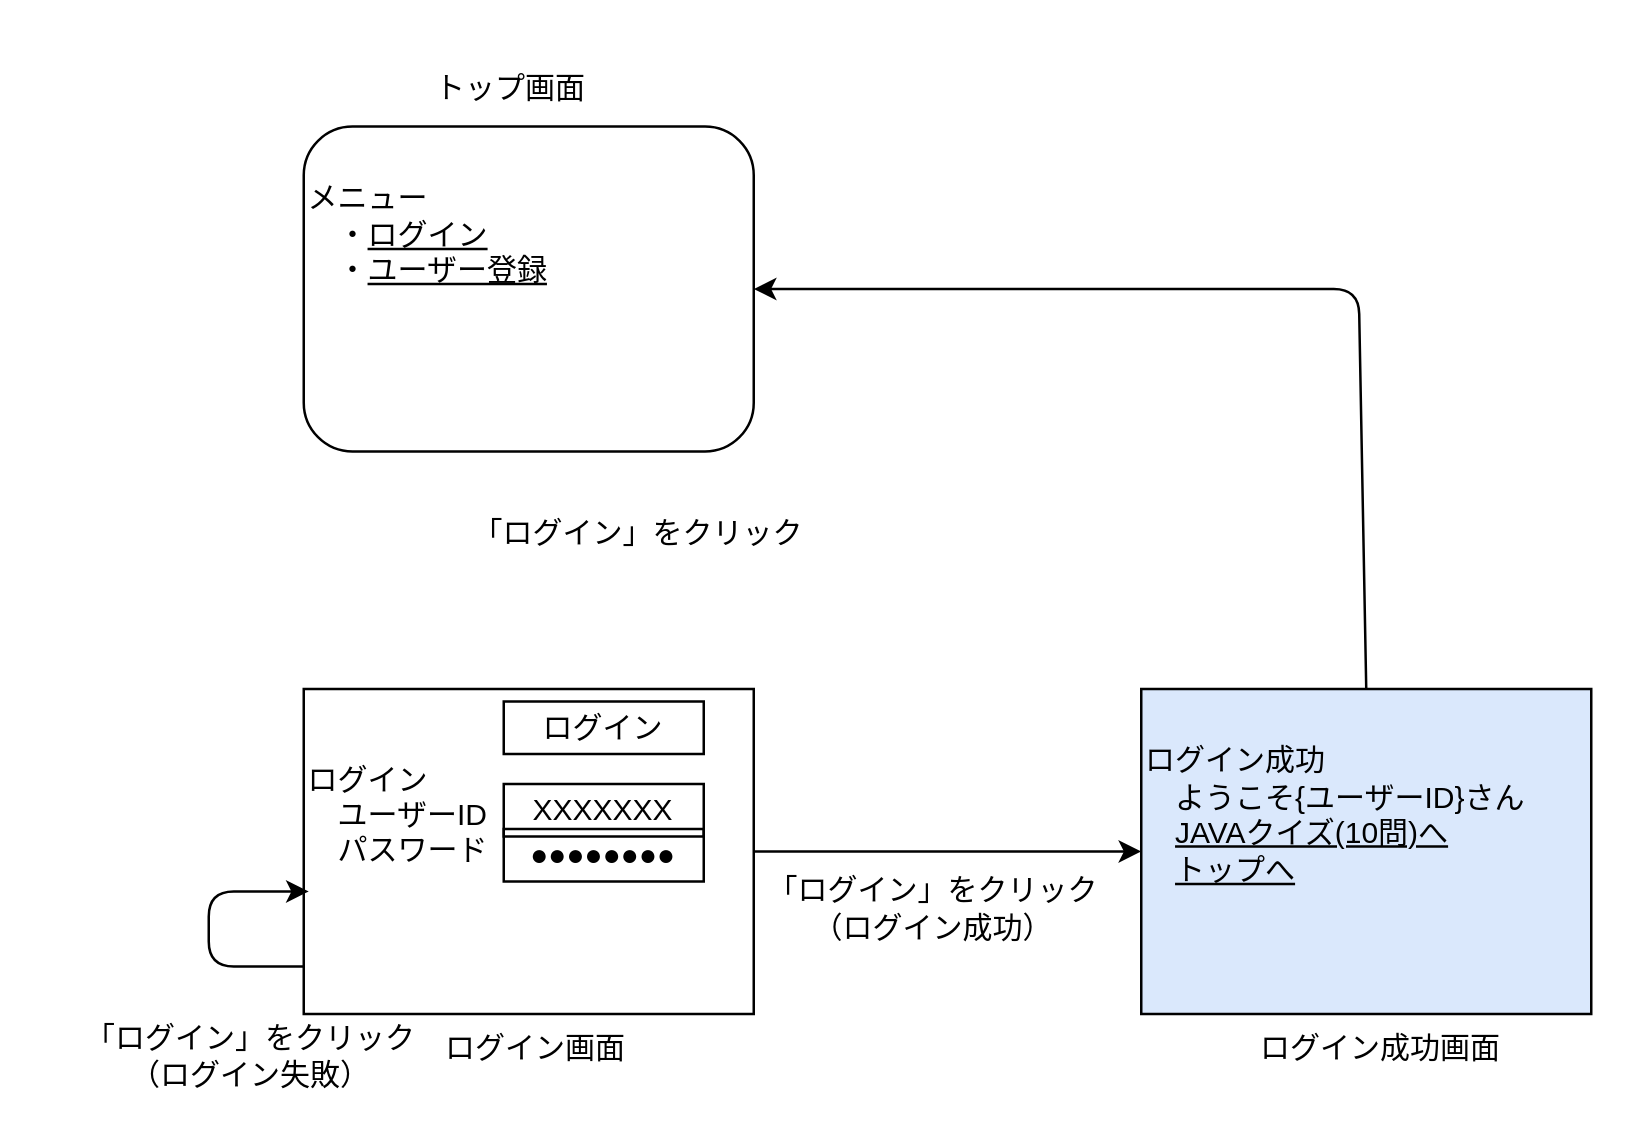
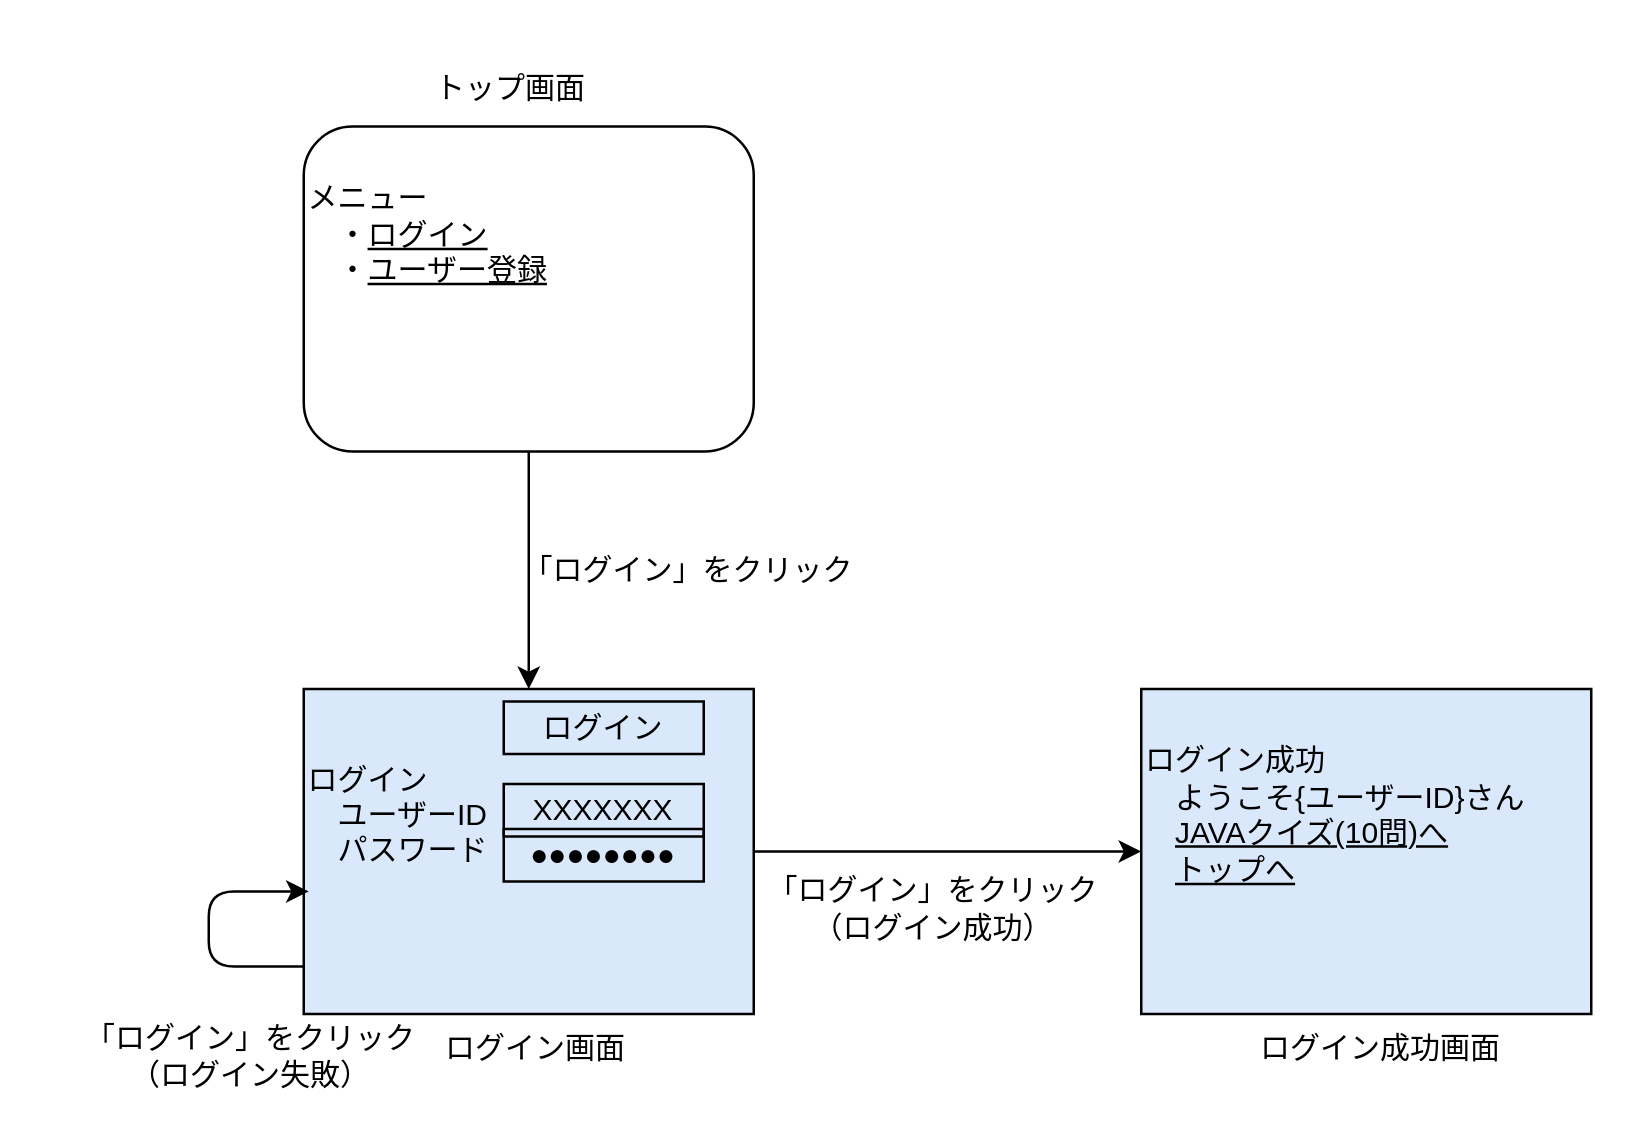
- <mxCell id="8" value="" style="endArrow=classic;html=1;exitX=0.5;exitY=0;exitDx=0;exitDy=0;entryX=1;entryY=0.5;entryDx=0;entryDy=0;" parent="1" source="7" target="2" edge="1"><mxGeometry width="50" height="50" relative="1" as="geometry"><mxPoint x="333" y="250" as="sourcePoint" /><mxPoint x="383" y="200" as="targetPoint" /><Array as="points"><mxPoint x="543" y="115" /></Array></mxGeometry></mxCell>
- <mxCell id="9" value="「ログイン」をクリック" style="text;html=1;strokeColor=none;fillColor=none;align=center;verticalAlign=middle;whiteSpace=wrap;rounded=0;" parent="1" vertex="1"><mxGeometry x="175" y="198" width="160" height="30" as="geometry" /></mxCell>
+ <mxCell id="9" value="「ログイン」をクリック" style="text;html=1;strokeColor=none;fillColor=none;align=center;verticalAlign=middle;whiteSpace=wrap;rounded=0;" parent="1" vertex="1"><mxGeometry x="195" y="213" width="160" height="30" as="geometry" /></mxCell>
+ <mxCell id="10" value="" style="endArrow=classic;html=1;exitX=0.5;exitY=1;exitDx=0;exitDy=0;entryX=0.5;entryY=0;entryDx=0;entryDy=0;" parent="1" source="2" target="3" edge="1"><mxGeometry width="50" height="50" relative="1" as="geometry"><mxPoint x="333" y="230" as="sourcePoint" /><mxPoint x="383" y="180" as="targetPoint" /></mxGeometry></mxCell>
- <mxCell id="3" value="ログイン&lt;br&gt;　ユーザーID&lt;br&gt;　パスワード&lt;br&gt;&lt;br&gt;&lt;br&gt;" style="rounded=0;whiteSpace=wrap;html=1;align=left;" parent="1" vertex="1"><mxGeometry x="121" y="275" width="180" height="130" as="geometry" /></mxCell>
+ <mxCell id="3" value="ログイン&lt;br&gt;　ユーザーID&lt;br&gt;　パスワード&lt;br&gt;&lt;br&gt;&lt;br&gt;" style="rounded=0;whiteSpace=wrap;html=1;align=left;fillColor=#dae8fc;" parent="1" vertex="1"><mxGeometry x="121" y="275" width="180" height="130" as="geometry" /></mxCell>
